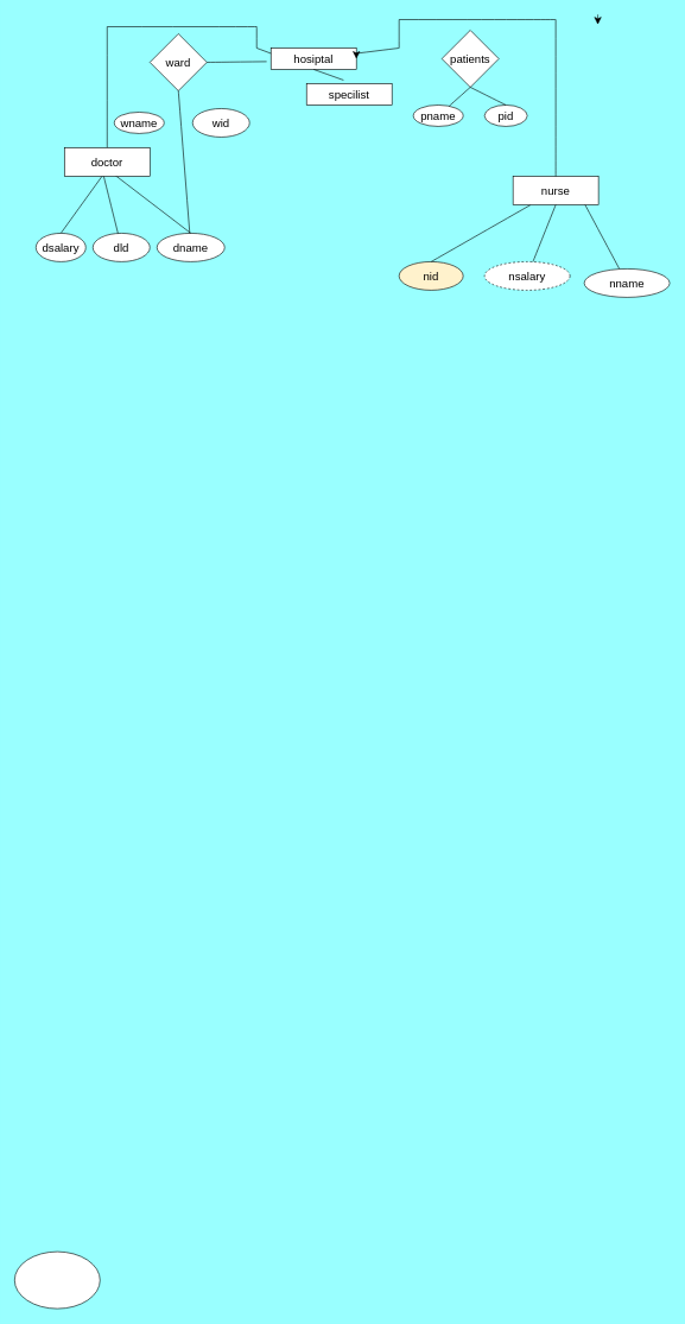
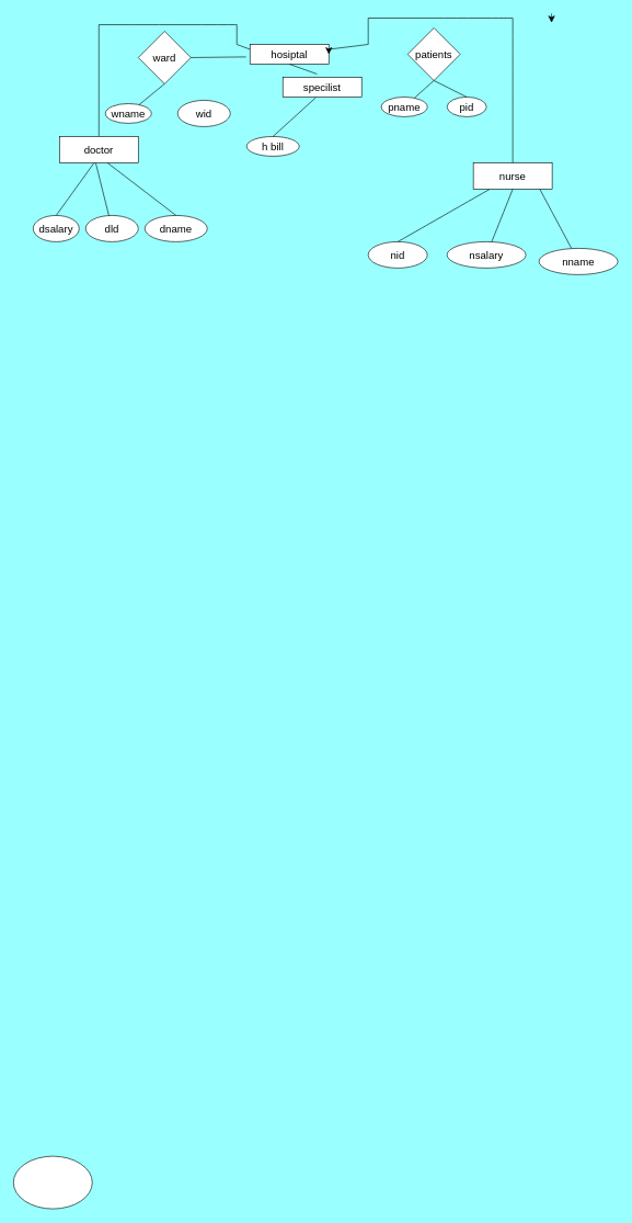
+ <mxCell id="28" value="" style="endArrow=none;html=1;rounded=0;fontSize=12;startSize=8;endSize=8;curved=1;entryX=0.417;entryY=1.033;entryDx=0;entryDy=0;entryPerimeter=0;exitX=0.5;exitY=0;exitDx=0;exitDy=0;labelBackgroundColor=none;fontColor=default;" edge="1" parent="1" source="17" target="14"><mxGeometry width="50" height="50" relative="1" as="geometry"><mxPoint x="720" y="297" as="sourcePoint" /><mxPoint x="310" y="107" as="targetPoint" /></mxGeometry></mxCell>
+ <mxCell id="17" value="h bill" style="ellipse;whiteSpace=wrap;html=1;fontSize=16;labelBackgroundColor=none;rounded=0;" vertex="1" parent="1"><mxGeometry x="375" y="207" width="80" height="30" as="geometry" /></mxCell>
- <mxCell id="18" value="" style="endArrow=none;html=1;rounded=0;fontSize=12;startSize=8;endSize=8;curved=1;exitX=0.5;exitY=1;exitDx=0;exitDy=0;labelBackgroundColor=none;fontColor=default;" edge="1" parent="1" source="4" target="13"><mxGeometry width="50" height="50" relative="1" as="geometry"><mxPoint x="720" y="297" as="sourcePoint" /><mxPoint x="770" y="247" as="targetPoint" /></mxGeometry></mxCell>
+ <mxCell id="18" value="" style="endArrow=none;html=1;rounded=0;fontSize=12;startSize=8;endSize=8;curved=1;exitX=0.5;exitY=1;exitDx=0;exitDy=0;labelBackgroundColor=none;fontColor=default;" edge="1" parent="1" source="4" target="8"><mxGeometry width="50" height="50" relative="1" as="geometry"><mxPoint x="720" y="297" as="sourcePoint" /><mxPoint x="770" y="247" as="targetPoint" /></mxGeometry></mxCell>
- <mxCell id="12" value="nid" style="ellipse;whiteSpace=wrap;html=1;fontSize=16;labelBackgroundColor=none;rounded=0;fillColor=#fff2cc;" vertex="1" parent="1"><mxGeometry x="560" y="367" width="90" height="40" as="geometry" /></mxCell>
+ <mxCell id="12" value="nid" style="ellipse;whiteSpace=wrap;html=1;fontSize=16;labelBackgroundColor=none;rounded=0;" vertex="1" parent="1"><mxGeometry x="560" y="367" width="90" height="40" as="geometry" /></mxCell>
- <mxCell id="41" value="nsalary" style="ellipse;whiteSpace=wrap;html=1;fontSize=16;labelBackgroundColor=none;rounded=0;dashed=1;" vertex="1" parent="1"><mxGeometry x="680" y="367" width="120" height="40" as="geometry" /></mxCell>
+ <mxCell id="41" value="nsalary" style="ellipse;whiteSpace=wrap;html=1;fontSize=16;labelBackgroundColor=none;rounded=0;" vertex="1" parent="1"><mxGeometry x="680" y="367" width="120" height="40" as="geometry" /></mxCell>
